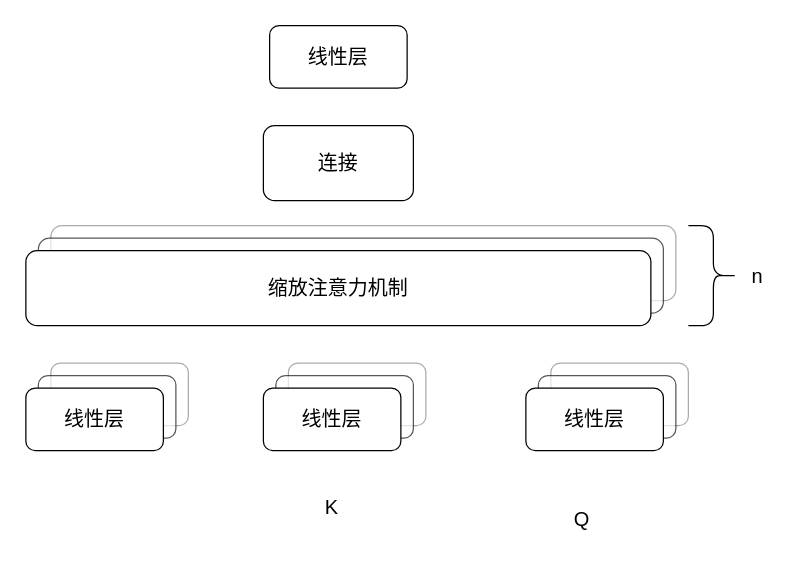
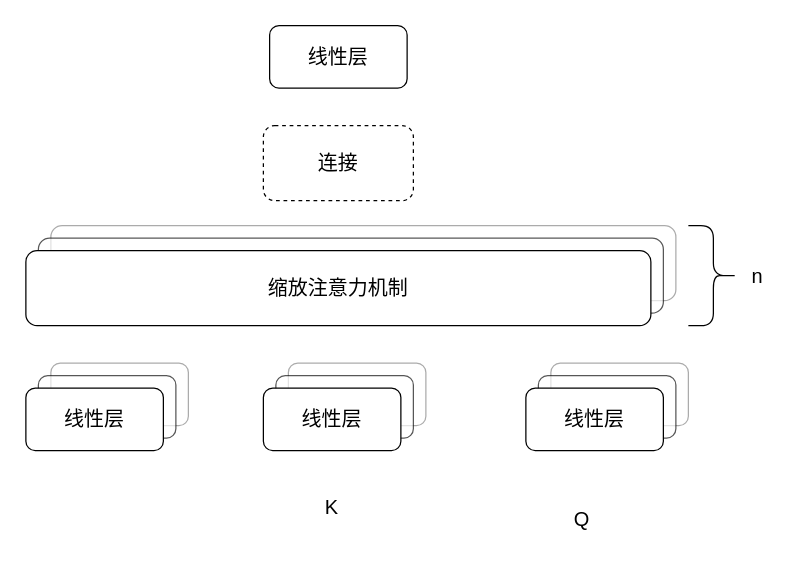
- <mxCell id="8" value="连接" style="rounded=1;whiteSpace=wrap;html=1;fontSize=16;" vertex="1" parent="1"><mxGeometry x="210" y="100" width="120" height="60" as="geometry" /></mxCell>
+ <mxCell id="8" value="连接" style="rounded=1;whiteSpace=wrap;html=1;fontSize=16;dashed=1;" vertex="1" parent="1"><mxGeometry x="210" y="100" width="120" height="60" as="geometry" /></mxCell>
